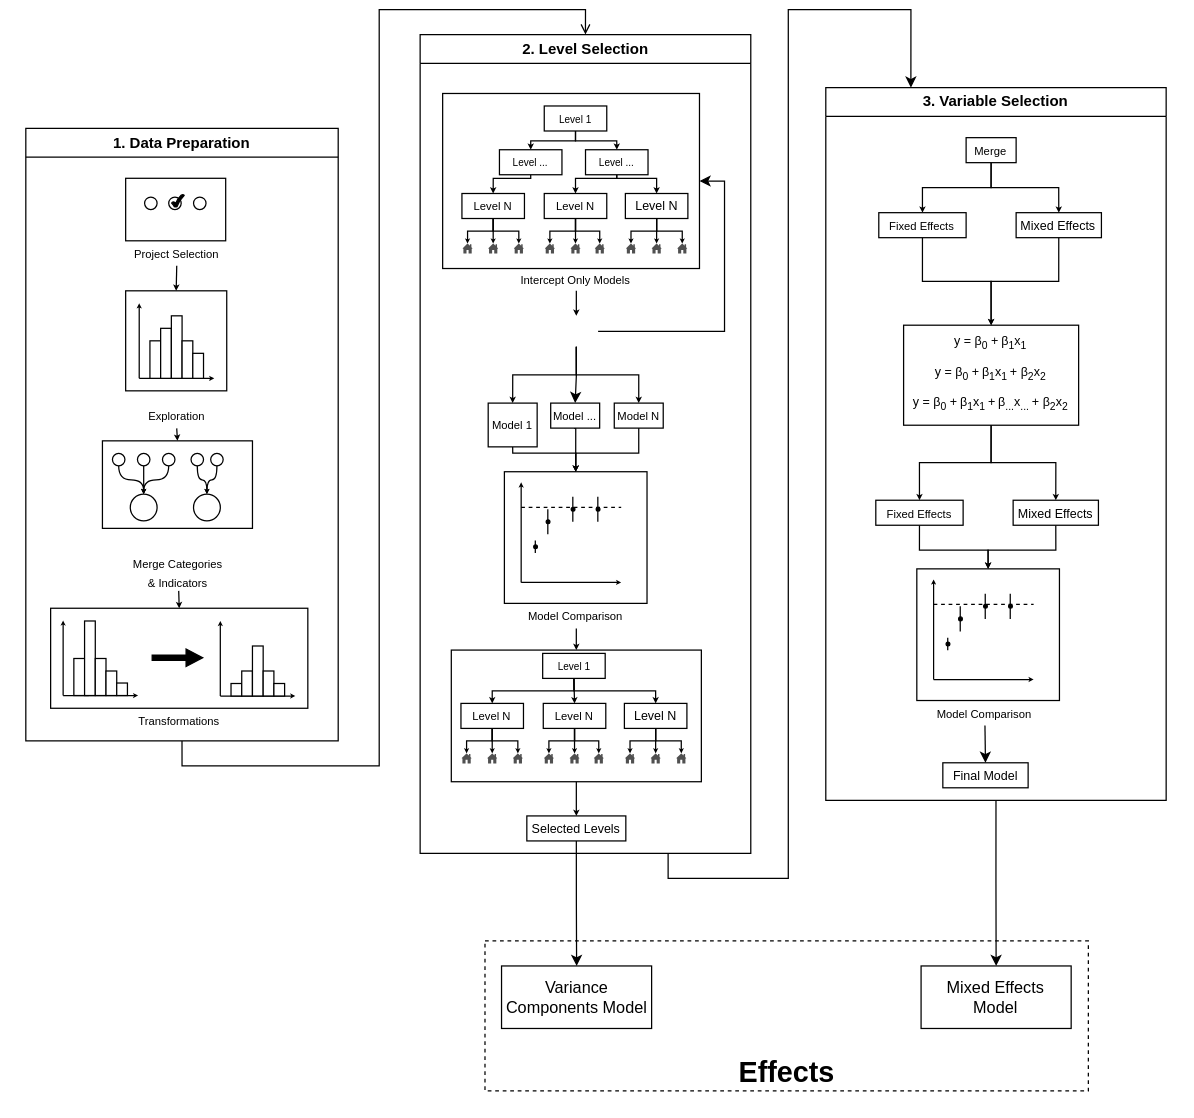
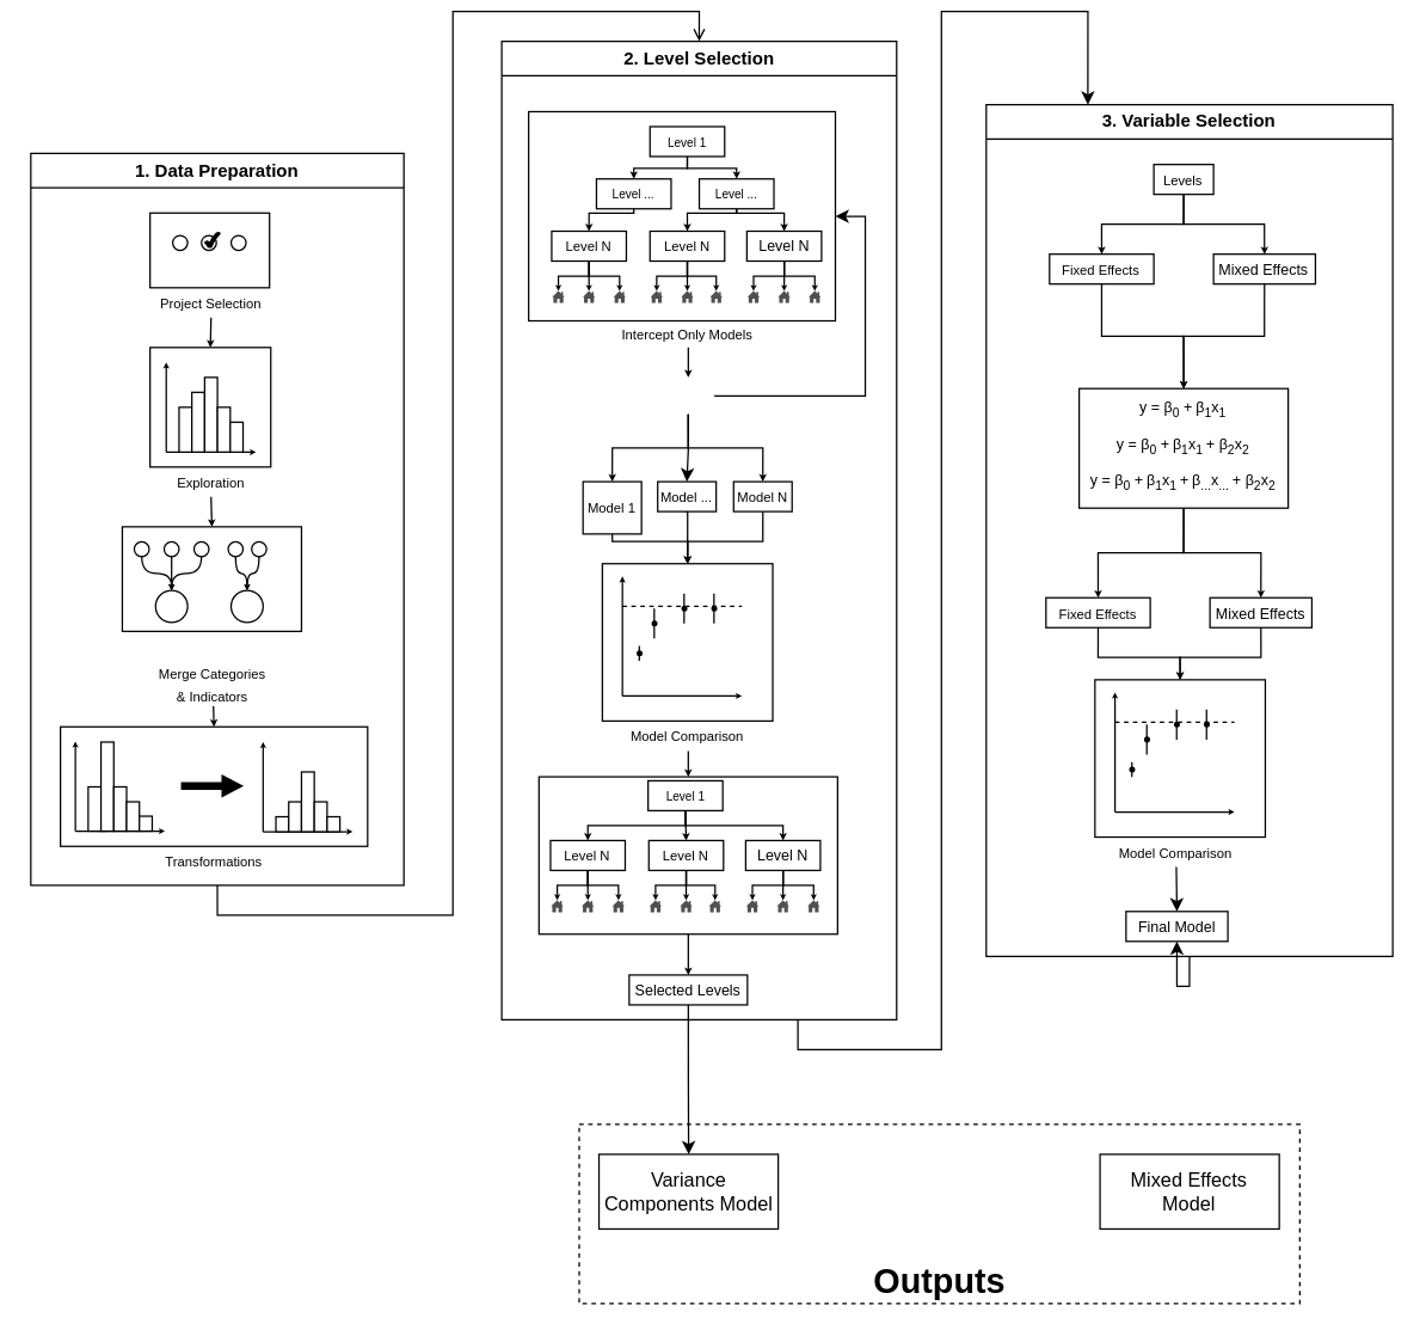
- <mxCell id="123" value="&lt;font style=&quot;font-size: 9px;&quot;&gt;Merge&lt;/font&gt;" style="rounded=0;whiteSpace=wrap;html=1;" parent="1" vertex="1"><mxGeometry x="772.23" y="102.5" width="40" height="20" as="geometry" /></mxCell>
+ <mxCell id="123" value="&lt;font style=&quot;font-size: 9px;&quot;&gt;Levels&lt;/font&gt;" style="rounded=0;whiteSpace=wrap;html=1;" parent="1" vertex="1"><mxGeometry x="772.23" y="102.5" width="40" height="20" as="geometry" /></mxCell>
- <mxCell id="15" value="&lt;font style=&quot;font-size: 9px;&quot;&gt;Exploration&lt;/font&gt;" style="text;html=1;strokeColor=none;fillColor=none;align=center;verticalAlign=middle;whiteSpace=wrap;rounded=0;" parent="1" vertex="1"><mxGeometry x="90.85" y="315" width="100" height="20" as="geometry" /></mxCell>
+ <mxCell id="15" value="&lt;font style=&quot;font-size: 9px;&quot;&gt;Exploration&lt;/font&gt;" style="text;html=1;strokeColor=none;fillColor=none;align=center;verticalAlign=middle;whiteSpace=wrap;rounded=0;" parent="1" vertex="1"><mxGeometry x="90.85" y="305" width="100" height="20" as="geometry" /></mxCell>
- <mxCell id="156" style="edgeStyle=orthogonalEdgeStyle;rounded=0;orthogonalLoop=1;jettySize=auto;html=1;exitX=0.5;exitY=1;exitDx=0;exitDy=0;entryX=0.5;entryY=0;entryDx=0;entryDy=0;" edge="1" parent="1" source="157" target="179"><mxGeometry relative="1" as="geometry" /></mxCell>
+ <mxCell id="156" style="edgeStyle=orthogonalEdgeStyle;rounded=0;orthogonalLoop=1;jettySize=auto;html=1;exitX=0.5;exitY=1;exitDx=0;exitDy=0;" edge="1" parent="1" source="157" target="162"><mxGeometry relative="1" as="geometry" /></mxCell>
- <mxCell id="180" value="&lt;font size=&quot;1&quot; style=&quot;&quot;&gt;&lt;b style=&quot;font-size: 23px;&quot;&gt;Effects&lt;/b&gt;&lt;/font&gt;" style="text;html=1;strokeColor=none;fillColor=none;align=center;verticalAlign=middle;whiteSpace=wrap;rounded=0;" vertex="1" parent="1"><mxGeometry x="563.71" y="835" width="130" height="30" as="geometry" /></mxCell>
+ <mxCell id="180" value="&lt;font size=&quot;1&quot; style=&quot;&quot;&gt;&lt;b style=&quot;font-size: 23px;&quot;&gt;Outputs&lt;/b&gt;&lt;/font&gt;" style="text;html=1;strokeColor=none;fillColor=none;align=center;verticalAlign=middle;whiteSpace=wrap;rounded=0;" vertex="1" parent="1"><mxGeometry x="563.71" y="835" width="130" height="30" as="geometry" /></mxCell>
